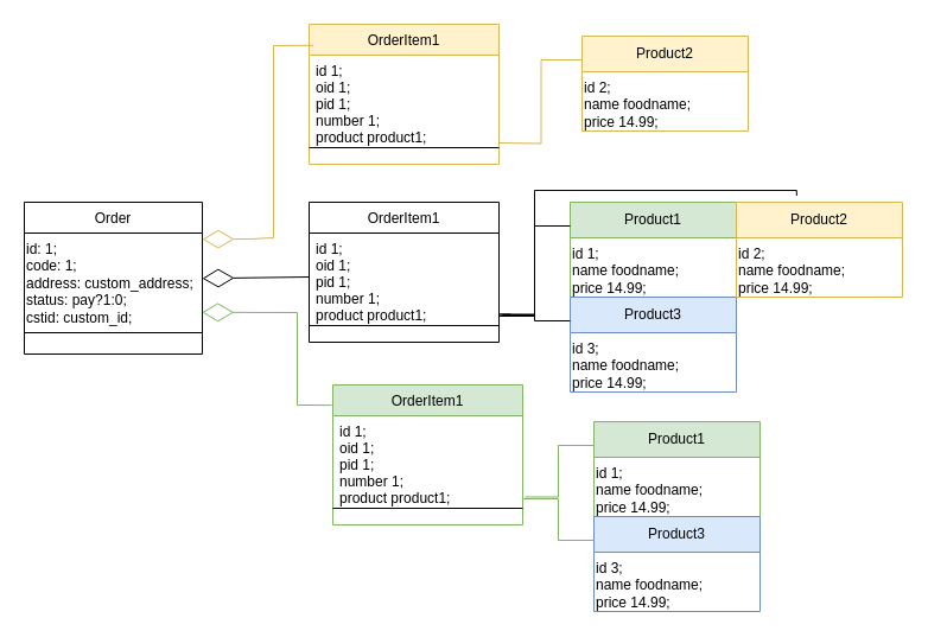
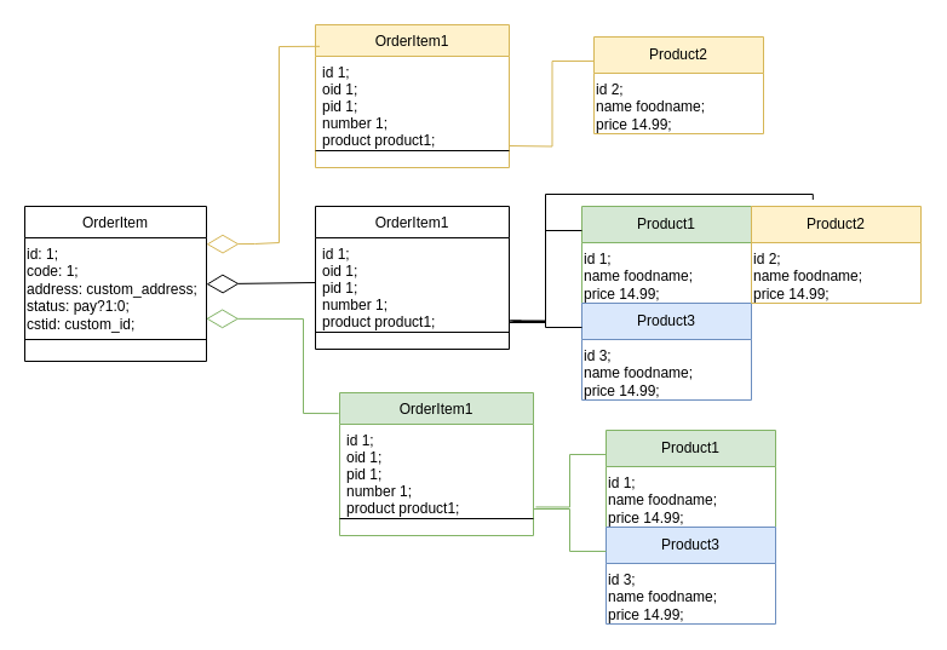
- <mxCell id="5" value="Order" style="swimlane;fontStyle=0;align=center;verticalAlign=top;childLayout=stackLayout;horizontal=1;startSize=26;horizontalStack=0;resizeParent=1;resizeLast=0;collapsible=1;marginBottom=0;rounded=0;shadow=0;strokeWidth=1;" parent="1" vertex="1"><mxGeometry x="20" y="170" width="150" height="128" as="geometry"><mxRectangle x="550" y="140" width="160" height="26" as="alternateBounds" /></mxGeometry></mxCell>
+ <mxCell id="5" value="OrderItem" style="swimlane;fontStyle=0;align=center;verticalAlign=top;childLayout=stackLayout;horizontal=1;startSize=26;horizontalStack=0;resizeParent=1;resizeLast=0;collapsible=1;marginBottom=0;rounded=0;shadow=0;strokeWidth=1;" parent="1" vertex="1"><mxGeometry x="20" y="170" width="150" height="128" as="geometry"><mxRectangle x="550" y="140" width="160" height="26" as="alternateBounds" /></mxGeometry></mxCell>
